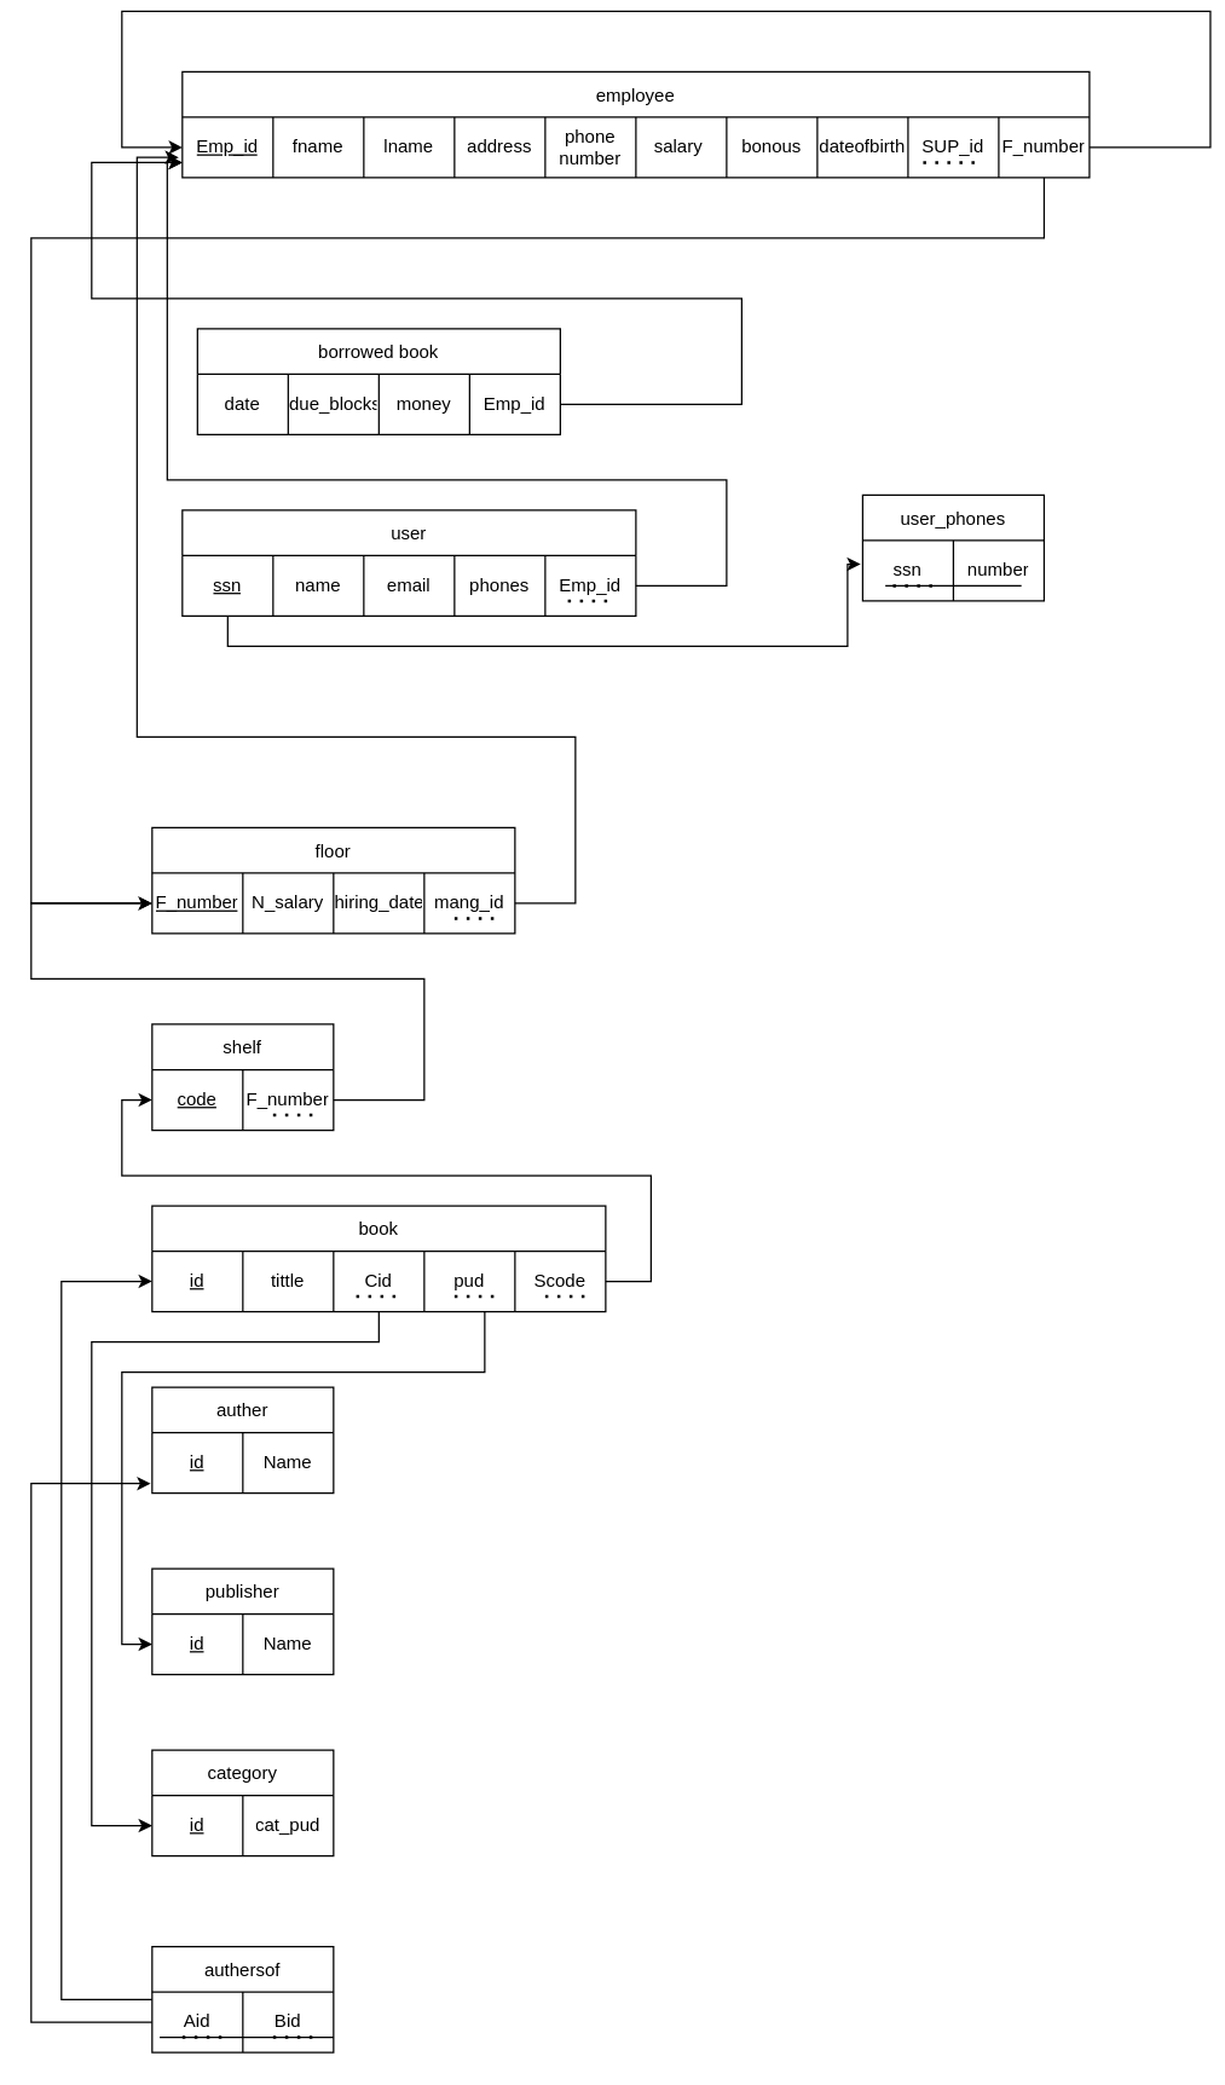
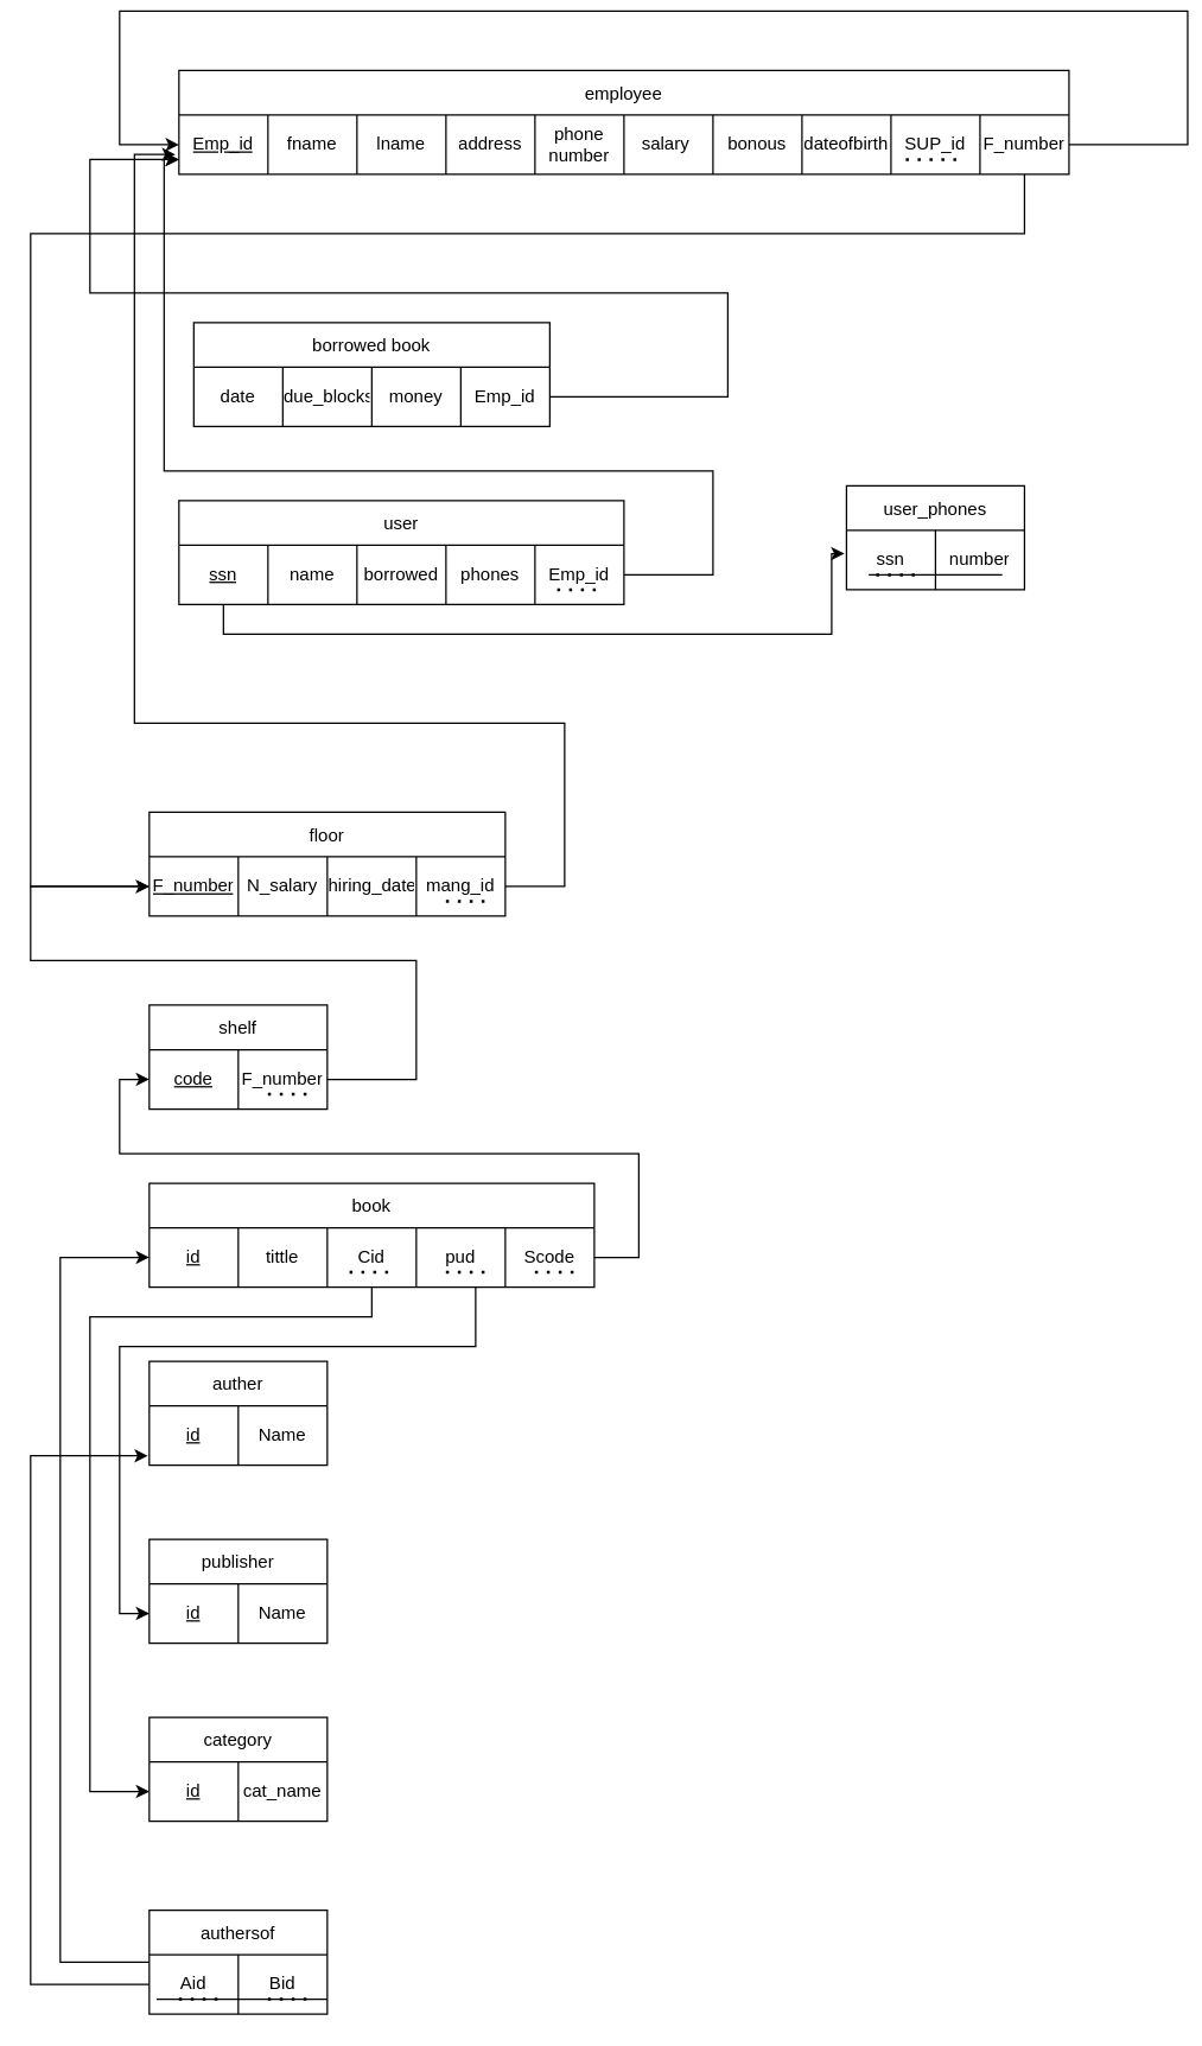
- <mxCell id="20" value="email" style="shape=partialRectangle;html=1;whiteSpace=wrap;connectable=0;strokeColor=inherit;overflow=hidden;fillColor=none;top=0;left=0;bottom=0;right=0;pointerEvents=1;" vertex="1" parent="17"><mxGeometry x="120" width="60" height="40" as="geometry"><mxRectangle width="60" height="40" as="alternateBounds" /></mxGeometry></mxCell>
+ <mxCell id="20" value="borrowed" style="shape=partialRectangle;html=1;whiteSpace=wrap;connectable=0;strokeColor=inherit;overflow=hidden;fillColor=none;top=0;left=0;bottom=0;right=0;pointerEvents=1;" vertex="1" parent="17"><mxGeometry x="120" width="60" height="40" as="geometry"><mxRectangle width="60" height="40" as="alternateBounds" /></mxGeometry></mxCell>
- <mxCell id="59" value="cat_pud" style="shape=partialRectangle;html=1;whiteSpace=wrap;connectable=0;strokeColor=inherit;overflow=hidden;fillColor=none;top=0;left=0;bottom=0;right=0;pointerEvents=1;" vertex="1" parent="57"><mxGeometry x="60" width="60" height="40" as="geometry"><mxRectangle width="60" height="40" as="alternateBounds" /></mxGeometry></mxCell>
+ <mxCell id="59" value="cat_name" style="shape=partialRectangle;html=1;whiteSpace=wrap;connectable=0;strokeColor=inherit;overflow=hidden;fillColor=none;top=0;left=0;bottom=0;right=0;pointerEvents=1;" vertex="1" parent="57"><mxGeometry x="60" width="60" height="40" as="geometry"><mxRectangle width="60" height="40" as="alternateBounds" /></mxGeometry></mxCell>
